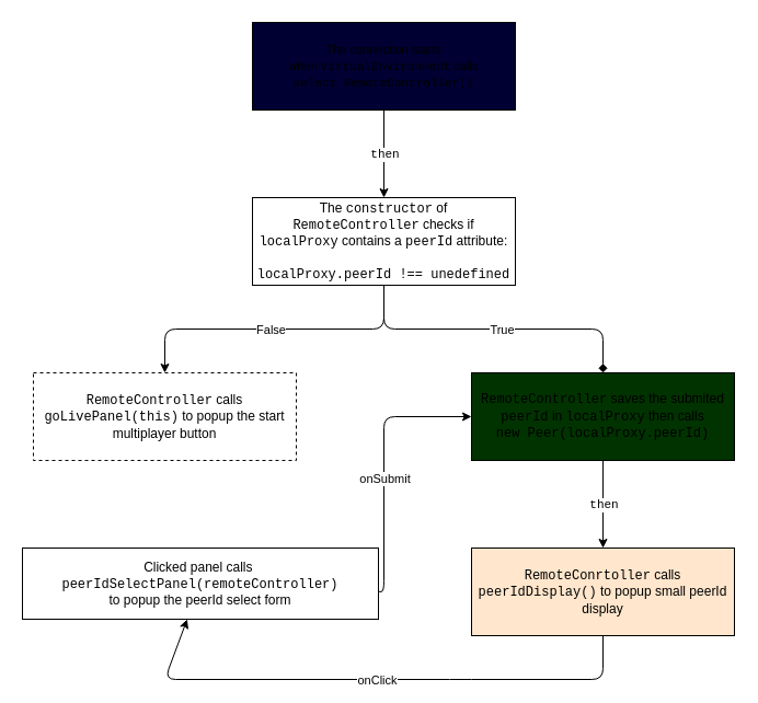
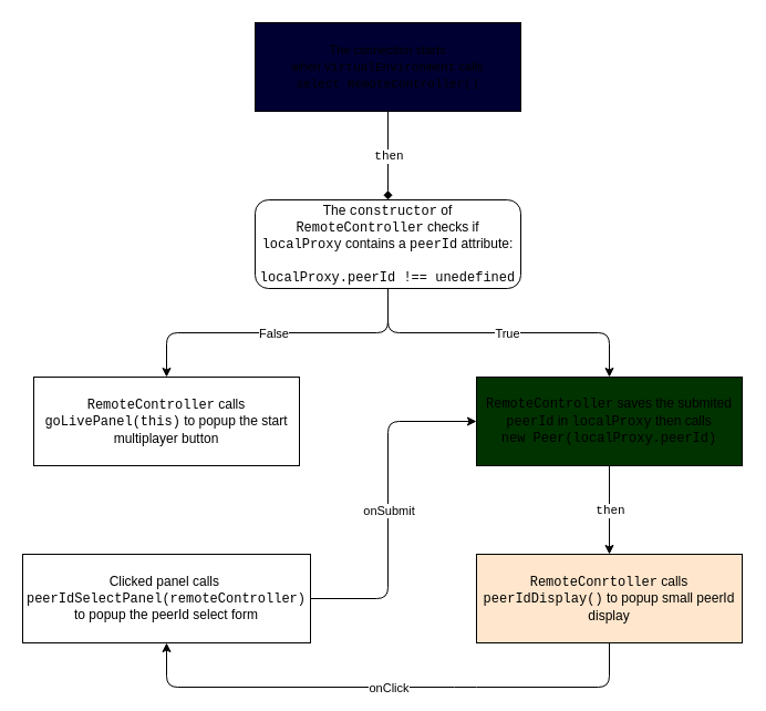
- <mxCell id="2" style="edgeStyle=none;html=1;" parent="1" source="4" target="9" edge="1"><mxGeometry relative="1" as="geometry"><Array as="points" /></mxGeometry></mxCell>
+ <mxCell id="2" style="edgeStyle=none;html=1;endArrow=diamond;" parent="1" source="4" target="9" edge="1"><mxGeometry relative="1" as="geometry"><Array as="points" /></mxGeometry></mxCell>
- <mxCell id="9" value="The &lt;font face=&quot;Courier New&quot;&gt;constructor&lt;/font&gt; of &lt;font face=&quot;Courier New&quot;&gt;RemoteController&lt;/font&gt;&amp;nbsp;checks if &lt;font face=&quot;Courier New&quot;&gt;localProxy&lt;/font&gt; contains a &lt;font face=&quot;Courier New&quot;&gt;peerId&lt;/font&gt; attribute:&lt;br&gt;&lt;br&gt;&lt;font face=&quot;Courier New&quot;&gt;localProxy.peerId !== unedefined&lt;/font&gt;" style="rounded=0;whiteSpace=wrap;html=1;" parent="1" vertex="1"><mxGeometry x="230" y="180" width="240" height="80" as="geometry" /></mxCell>
+ <mxCell id="9" value="The &lt;font face=&quot;Courier New&quot;&gt;constructor&lt;/font&gt; of &lt;font face=&quot;Courier New&quot;&gt;RemoteController&lt;/font&gt;&amp;nbsp;checks if &lt;font face=&quot;Courier New&quot;&gt;localProxy&lt;/font&gt; contains a &lt;font face=&quot;Courier New&quot;&gt;peerId&lt;/font&gt; attribute:&lt;br&gt;&lt;br&gt;&lt;font face=&quot;Courier New&quot;&gt;localProxy.peerId !== unedefined&lt;/font&gt;" style="whiteSpace=wrap;html=1;rounded=1;" parent="1" vertex="1"><mxGeometry x="230" y="180" width="240" height="80" as="geometry" /></mxCell>
- <mxCell id="7" style="edgeStyle=none;html=1;endArrow=diamond;" parent="1" source="9" target="13" edge="1"><mxGeometry relative="1" as="geometry"><mxPoint x="520" y="340" as="targetPoint" /><mxPoint x="360" y="260" as="sourcePoint" /><Array as="points"><mxPoint x="350" y="300" /><mxPoint x="550" y="300" /></Array></mxGeometry></mxCell>
+ <mxCell id="7" style="edgeStyle=none;html=1;" parent="1" source="9" target="13" edge="1"><mxGeometry relative="1" as="geometry"><mxPoint x="520" y="340" as="targetPoint" /><mxPoint x="360" y="260" as="sourcePoint" /><Array as="points"><mxPoint x="350" y="300" /><mxPoint x="550" y="300" /></Array></mxGeometry></mxCell>
- <mxCell id="10" value="&lt;font face=&quot;Courier New&quot;&gt;RemoteController&lt;/font&gt; calls &lt;font face=&quot;Courier New&quot;&gt;goLivePanel(this)&lt;/font&gt;&amp;nbsp;to popup the start multiplayer button" style="rounded=0;whiteSpace=wrap;html=1;dashed=1;" parent="1" vertex="1"><mxGeometry x="30" y="340" width="240" height="80" as="geometry" /></mxCell>
+ <mxCell id="10" value="&lt;font face=&quot;Courier New&quot;&gt;RemoteController&lt;/font&gt; calls &lt;font face=&quot;Courier New&quot;&gt;goLivePanel(this)&lt;/font&gt;&amp;nbsp;to popup the start multiplayer button" style="rounded=0;whiteSpace=wrap;html=1;" parent="1" vertex="1"><mxGeometry x="30" y="340" width="240" height="80" as="geometry" /></mxCell>
- <mxCell id="14" value="Clicked panel calls&amp;nbsp;&lt;br&gt;&lt;font face=&quot;Courier New&quot;&gt;peerIdSelectPanel(remoteController)&lt;br&gt;&lt;/font&gt;to popup the peerId select form" style="rounded=0;whiteSpace=wrap;html=1;" parent="1" vertex="1"><mxGeometry x="20" y="500" width="325" height="65" as="geometry" /></mxCell>
+ <mxCell id="14" value="Clicked panel calls&amp;nbsp;&lt;br&gt;&lt;font face=&quot;Courier New&quot;&gt;peerIdSelectPanel(remoteController)&lt;br&gt;&lt;/font&gt;to popup the peerId select form" style="rounded=0;whiteSpace=wrap;html=1;" parent="1" vertex="1"><mxGeometry x="20" y="500" width="260" height="80" as="geometry" /></mxCell>
